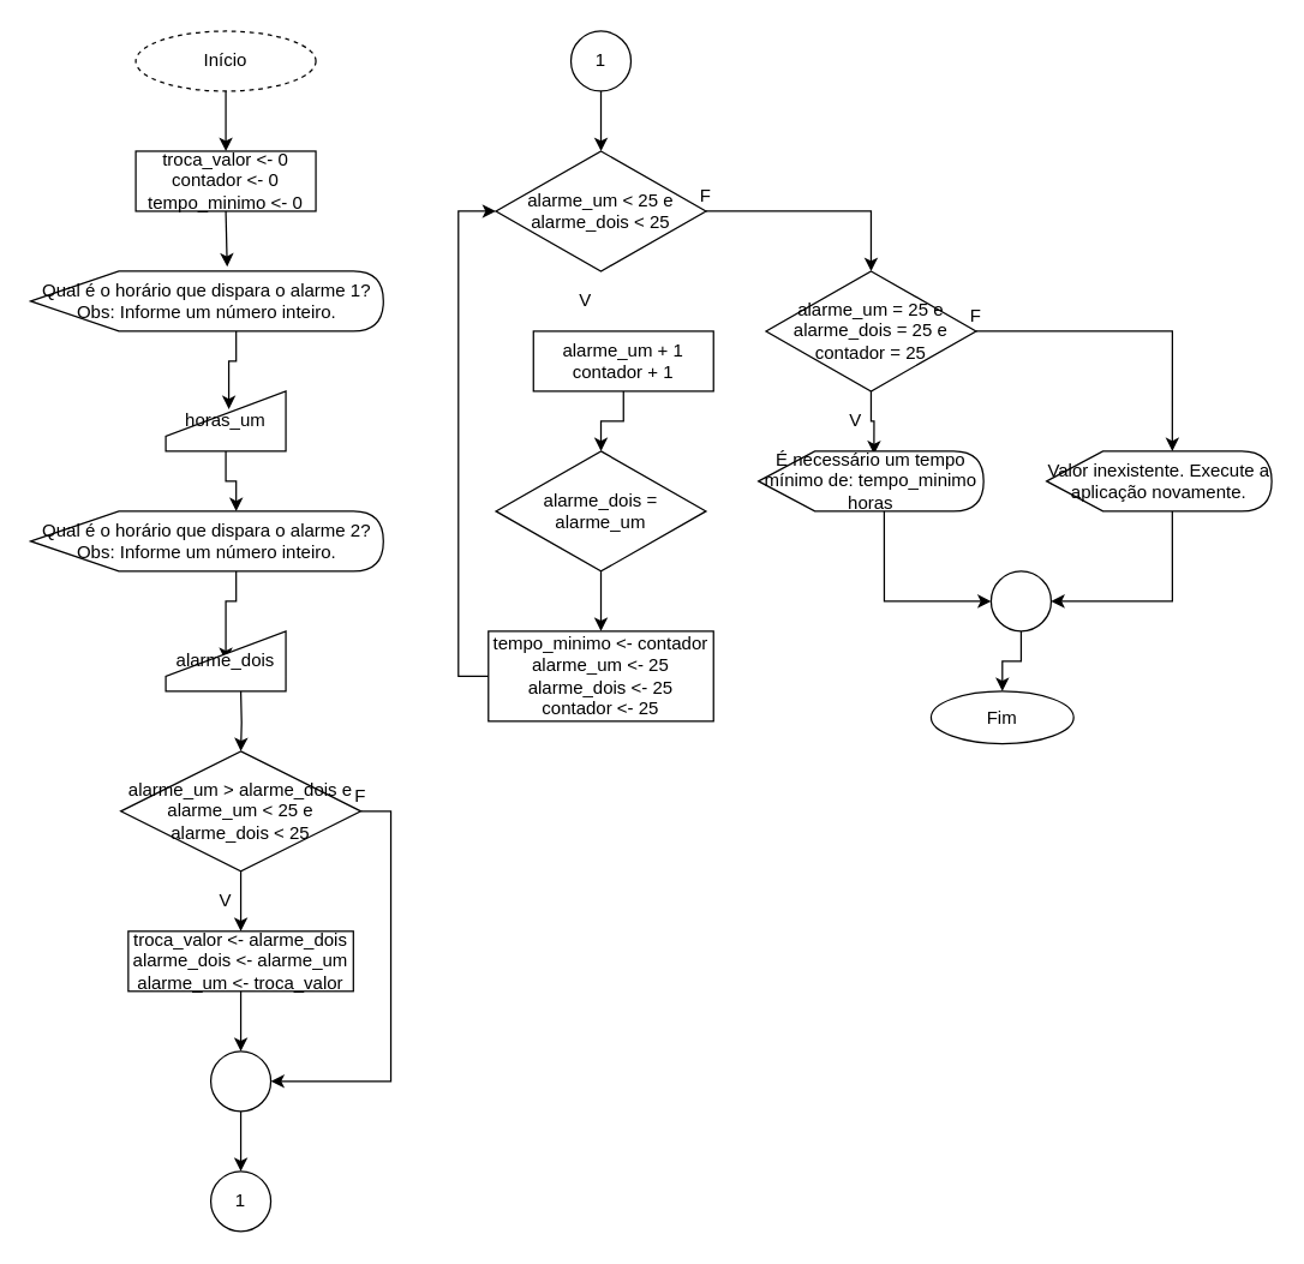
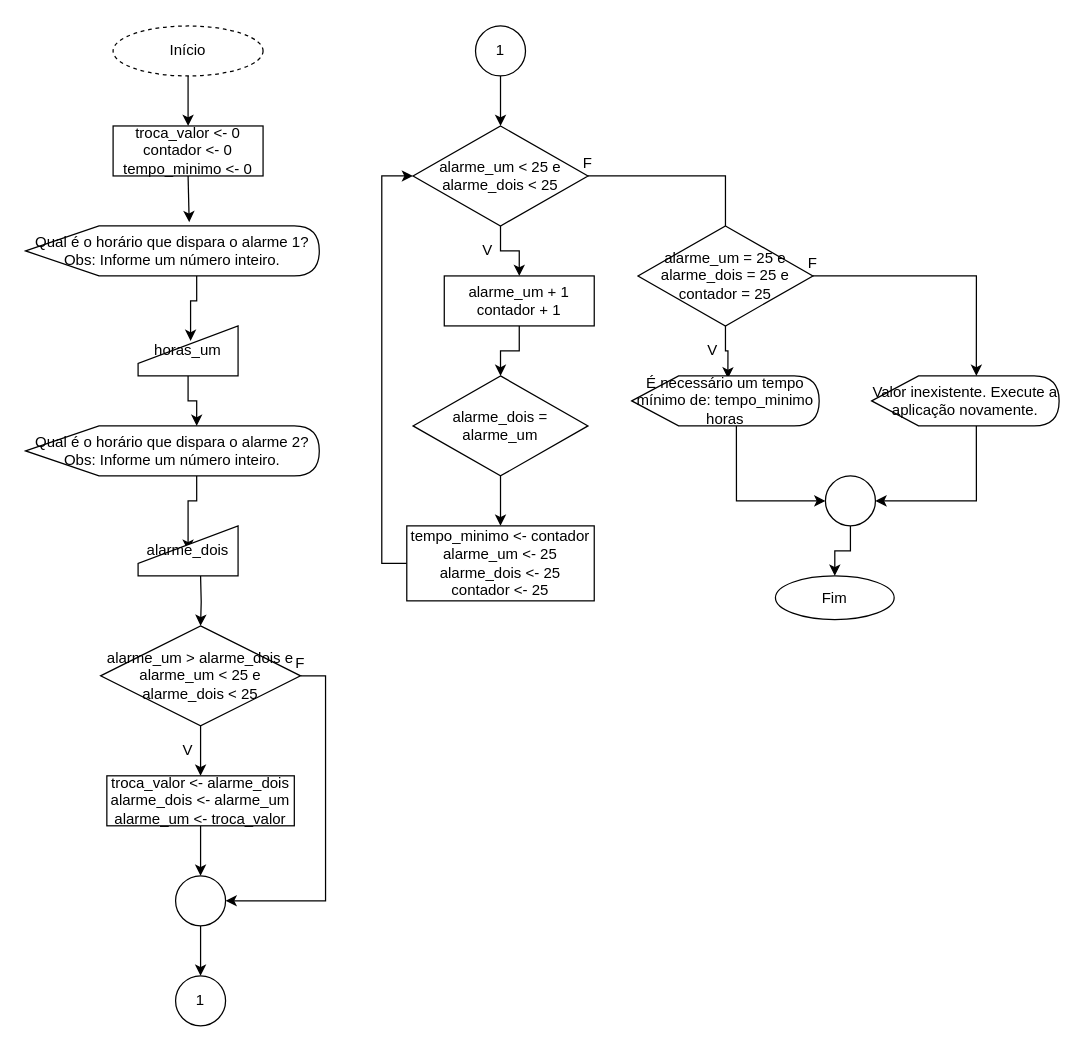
- <mxCell id="28" style="edgeStyle=orthogonalEdgeStyle;rounded=0;orthogonalLoop=1;jettySize=auto;html=1;exitX=1;exitY=0.5;exitDx=0;exitDy=0;entryX=0.5;entryY=0;entryDx=0;entryDy=0;" parent="1" source="29" target="40" edge="1"><mxGeometry relative="1" as="geometry" /></mxCell>
+ <mxCell id="28" style="edgeStyle=orthogonalEdgeStyle;rounded=0;orthogonalLoop=1;jettySize=auto;html=1;exitX=1;exitY=0.5;exitDx=0;exitDy=0;entryX=0.5;entryY=0;entryDx=0;entryDy=0;endArrow=none;" parent="1" source="29" target="40" edge="1"><mxGeometry relative="1" as="geometry" /></mxCell>
+ <mxCell id="27" style="edgeStyle=orthogonalEdgeStyle;rounded=0;orthogonalLoop=1;jettySize=auto;html=1;exitX=0.5;exitY=1;exitDx=0;exitDy=0;entryX=0.5;entryY=0;entryDx=0;entryDy=0;" parent="1" source="29" target="31" edge="1"><mxGeometry relative="1" as="geometry" /></mxCell>
